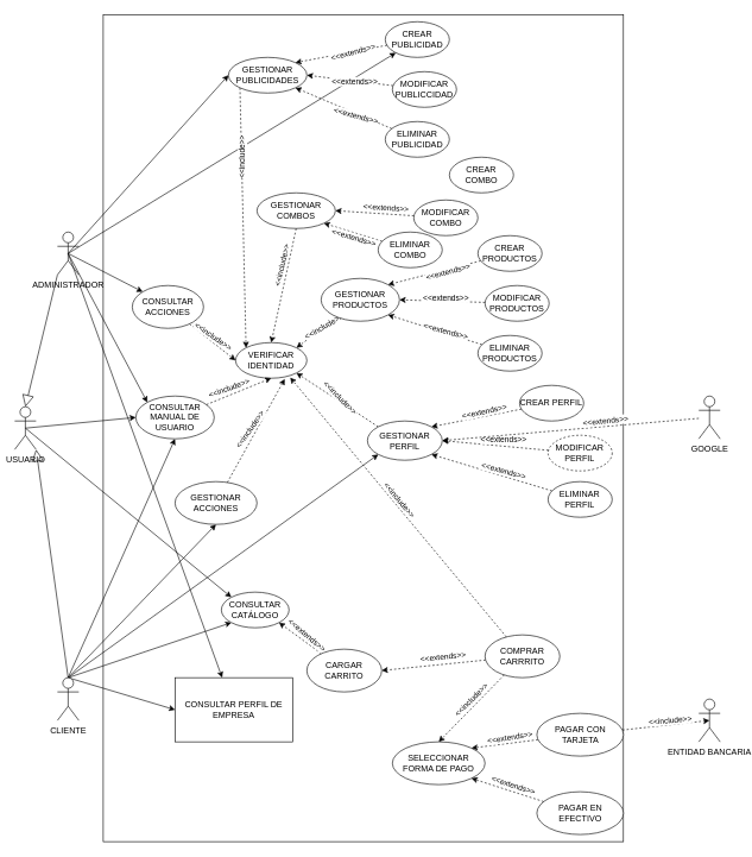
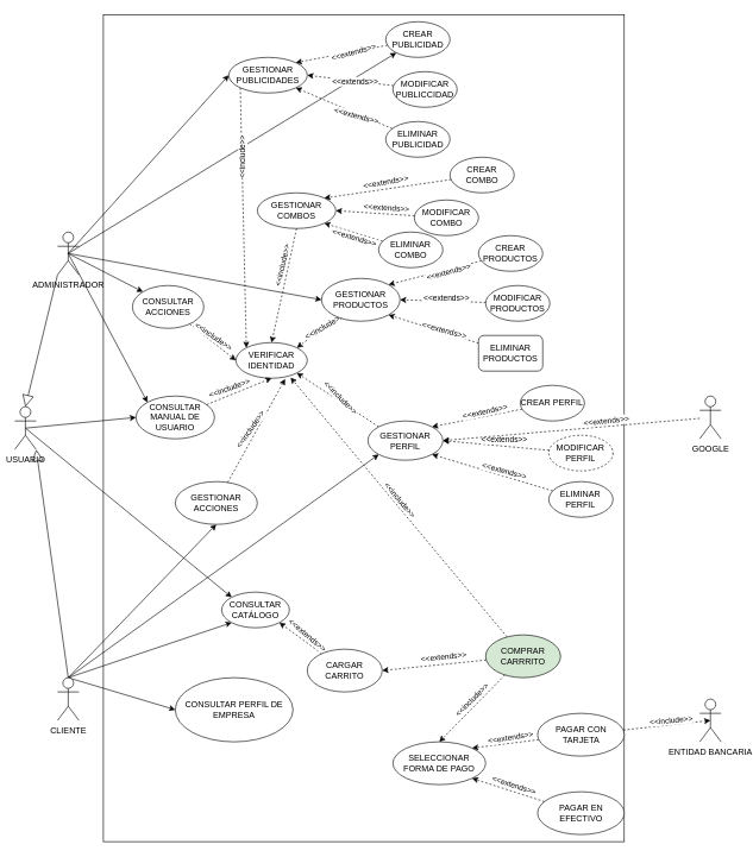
+ <mxCell id="73" style="edgeStyle=none;rounded=0;orthogonalLoop=1;jettySize=auto;html=1;entryX=1;entryY=0;entryDx=0;entryDy=0;dashed=1;" edge="1" parent="1" source="75" target="72"><mxGeometry relative="1" as="geometry" /></mxCell>
+ <mxCell id="74" value="&amp;lt;&amp;lt;extends&amp;gt;&amp;gt;" style="edgeLabel;html=1;align=center;verticalAlign=middle;resizable=0;points=[];rotation=-10;" vertex="1" connectable="0" parent="73"><mxGeometry x="-0.594" y="-2" relative="1" as="geometry"><mxPoint x="-56" as="offset" /></mxGeometry></mxCell>
- <mxCell id="62" value="ELIMINAR PRODUCTOS" style="ellipse;whiteSpace=wrap;html=1;" parent="1" vertex="1"><mxGeometry x="670" y="470" width="90" height="50" as="geometry" /></mxCell>
+ <mxCell id="62" value="ELIMINAR PRODUCTOS" style="whiteSpace=wrap;html=1;rounded=1;" parent="1" vertex="1"><mxGeometry x="670" y="470" width="90" height="50" as="geometry" /></mxCell>
- <mxCell id="18" style="edgeStyle=none;rounded=0;orthogonalLoop=1;jettySize=auto;html=1;endArrow=classic;endFill=1;exitX=0.5;exitY=0.5;exitDx=0;exitDy=0;exitPerimeter=0;" parent="1" target="43" edge="1" source="22"><mxGeometry relative="1" as="geometry"><mxPoint x="220" y="360" as="sourcePoint" /></mxGeometry></mxCell>
+ <mxCell id="18" style="edgeStyle=none;rounded=0;orthogonalLoop=1;jettySize=auto;html=1;entryX=0;entryY=0.5;entryDx=0;entryDy=0;endArrow=classic;endFill=1;exitX=0.5;exitY=0.5;exitDx=0;exitDy=0;exitPerimeter=0;" parent="1" target="33" edge="1" source="22"><mxGeometry relative="1" as="geometry"><mxPoint x="220" y="360" as="sourcePoint" /></mxGeometry></mxCell>
- <mxCell id="4" style="edgeStyle=none;rounded=0;orthogonalLoop=1;jettySize=auto;html=1;entryX=0.5;entryY=1;entryDx=0;entryDy=0;endArrow=classic;endFill=1;exitX=0.5;exitY=0;exitDx=0;exitDy=0;exitPerimeter=0;" parent="1" source="9" target="42" edge="1"><mxGeometry relative="1" as="geometry" /></mxCell>
- <mxCell id="92" value="COMPRAR CARRRITO" style="ellipse;whiteSpace=wrap;html=1;" vertex="1" parent="1"><mxGeometry x="680" y="890" width="105" height="60" as="geometry" /></mxCell>
+ <mxCell id="92" value="COMPRAR CARRRITO" style="ellipse;whiteSpace=wrap;html=1;fillColor=#d5e8d4;" vertex="1" parent="1"><mxGeometry x="680" y="890" width="105" height="60" as="geometry" /></mxCell>
- <mxCell id="43" value="CONSULTAR PERFIL DE EMPRESA" style="whiteSpace=wrap;html=1;rounded=0;" parent="1" vertex="1"><mxGeometry x="245" y="950" width="165" height="90" as="geometry" /></mxCell>
+ <mxCell id="43" value="CONSULTAR PERFIL DE EMPRESA" style="ellipse;whiteSpace=wrap;html=1;" parent="1" vertex="1"><mxGeometry x="245" y="950" width="165" height="90" as="geometry" /></mxCell>
